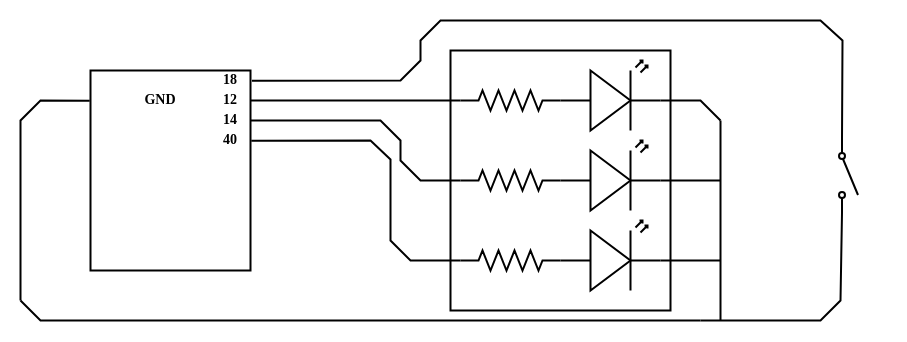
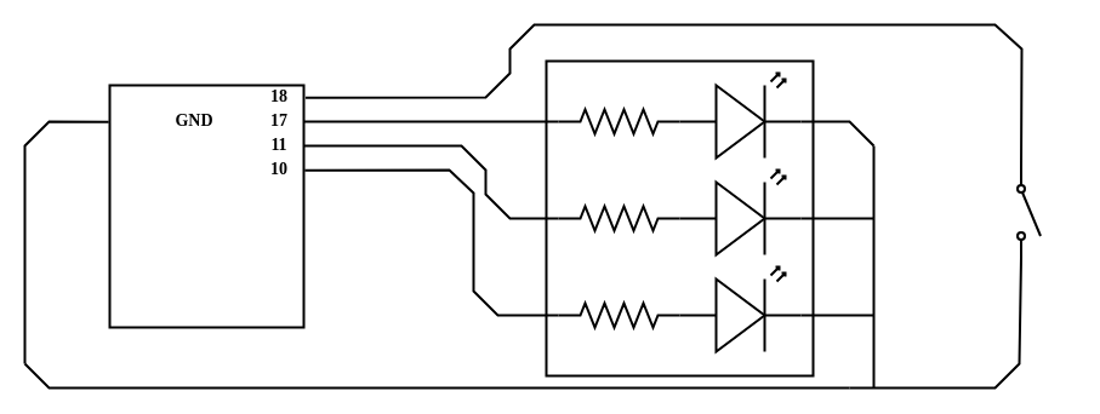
- <mxCell id="23" value="12" style="rounded=0;whiteSpace=wrap;html=1;fillColor=none;fontSize=14;fontFamily=Fira Code;fontSource=https%3A%2F%2Ffonts.googleapis.com%2Fcss%3Ffamily%3DFira%2BCode;fontStyle=1;strokeWidth=2;strokeColor=none;" vertex="1" parent="1"><mxGeometry x="210" y="90" width="40" height="20" as="geometry" /></mxCell>
+ <mxCell id="23" value="17" style="rounded=0;whiteSpace=wrap;html=1;fillColor=none;fontSize=14;fontFamily=Fira Code;fontSource=https%3A%2F%2Ffonts.googleapis.com%2Fcss%3Ffamily%3DFira%2BCode;fontStyle=1;strokeWidth=2;strokeColor=none;" vertex="1" parent="1"><mxGeometry x="210" y="90" width="40" height="20" as="geometry" /></mxCell>
- <mxCell id="24" value="14" style="rounded=0;whiteSpace=wrap;html=1;fillColor=none;fontSize=14;fontFamily=Fira Code;fontSource=https%3A%2F%2Ffonts.googleapis.com%2Fcss%3Ffamily%3DFira%2BCode;fontStyle=1;strokeWidth=2;strokeColor=none;" vertex="1" parent="1"><mxGeometry x="210" y="110" width="40" height="20" as="geometry" /></mxCell>
+ <mxCell id="24" value="11" style="rounded=0;whiteSpace=wrap;html=1;fillColor=none;fontSize=14;fontFamily=Fira Code;fontSource=https%3A%2F%2Ffonts.googleapis.com%2Fcss%3Ffamily%3DFira%2BCode;fontStyle=1;strokeWidth=2;strokeColor=none;" vertex="1" parent="1"><mxGeometry x="210" y="110" width="40" height="20" as="geometry" /></mxCell>
- <mxCell id="25" value="40" style="rounded=0;whiteSpace=wrap;html=1;fillColor=none;fontSize=14;fontFamily=Fira Code;fontSource=https%3A%2F%2Ffonts.googleapis.com%2Fcss%3Ffamily%3DFira%2BCode;fontStyle=1;strokeWidth=2;strokeColor=none;" vertex="1" parent="1"><mxGeometry x="210" y="130" width="40" height="20" as="geometry" /></mxCell>
+ <mxCell id="25" value="10" style="rounded=0;whiteSpace=wrap;html=1;fillColor=none;fontSize=14;fontFamily=Fira Code;fontSource=https%3A%2F%2Ffonts.googleapis.com%2Fcss%3Ffamily%3DFira%2BCode;fontStyle=1;strokeWidth=2;strokeColor=none;" vertex="1" parent="1"><mxGeometry x="210" y="130" width="40" height="20" as="geometry" /></mxCell>
